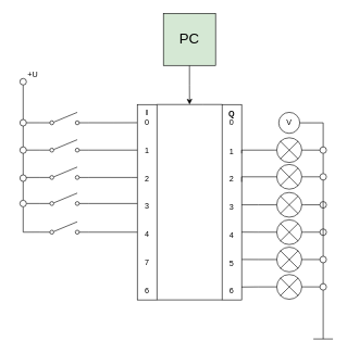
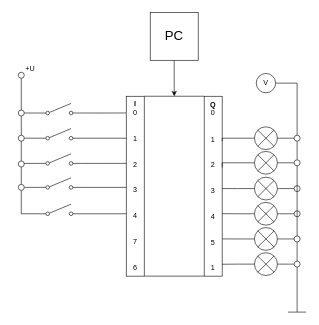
- <mxCell id="20" value="&lt;font style=&quot;font-size: 22px&quot;&gt;PC&lt;/font&gt;" style="whiteSpace=wrap;html=1;aspect=fixed;verticalAlign=middle;fillColor=#d5e8d4;" parent="1" vertex="1"><mxGeometry x="250" y="20" width="80" height="80" as="geometry" /></mxCell>
+ <mxCell id="20" value="&lt;font style=&quot;font-size: 22px&quot;&gt;PC&lt;/font&gt;" style="whiteSpace=wrap;html=1;aspect=fixed;verticalAlign=middle;" parent="1" vertex="1"><mxGeometry x="250" y="20" width="80" height="80" as="geometry" /></mxCell>
- <mxCell id="62" value="V" style="ellipse;whiteSpace=wrap;html=1;aspect=fixed;" vertex="1" parent="1"><mxGeometry x="426.88" y="172" width="32.25" height="32.25" as="geometry" /></mxCell>
+ <mxCell id="62" value="V" style="ellipse;whiteSpace=wrap;html=1;aspect=fixed;" vertex="1" parent="1"><mxGeometry x="426.88" y="122" width="32.25" height="32.25" as="geometry" /></mxCell>
- <mxCell id="6" value="&lt;b&gt;Q&lt;/b&gt;&lt;br&gt;0&lt;br&gt;&lt;br&gt;&lt;br&gt;1&lt;br&gt;&lt;br&gt;&lt;br&gt;2&lt;br&gt;&lt;br&gt;&lt;br&gt;3&lt;br&gt;&lt;br&gt;&lt;br&gt;4&lt;br&gt;&lt;br&gt;&lt;br&gt;5&lt;br&gt;&lt;br&gt;&lt;br&gt;6" style="rounded=0;whiteSpace=wrap;html=1;align=center;horizontal=1;verticalAlign=top;" parent="1" vertex="1"><mxGeometry x="340" y="160" width="30" height="300" as="geometry" /></mxCell>
+ <mxCell id="6" value="&lt;b&gt;Q&lt;/b&gt;&lt;br&gt;0&lt;br&gt;&lt;br&gt;&lt;br&gt;1&lt;br&gt;&lt;br&gt;&lt;br&gt;2&lt;br&gt;&lt;br&gt;&lt;br&gt;3&lt;br&gt;&lt;br&gt;&lt;br&gt;4&lt;br&gt;&lt;br&gt;&lt;br&gt;5&lt;br&gt;&lt;br&gt;&lt;br&gt;1" style="rounded=0;whiteSpace=wrap;html=1;align=center;horizontal=1;verticalAlign=top;" parent="1" vertex="1"><mxGeometry x="340" y="160" width="30" height="300" as="geometry" /></mxCell>
